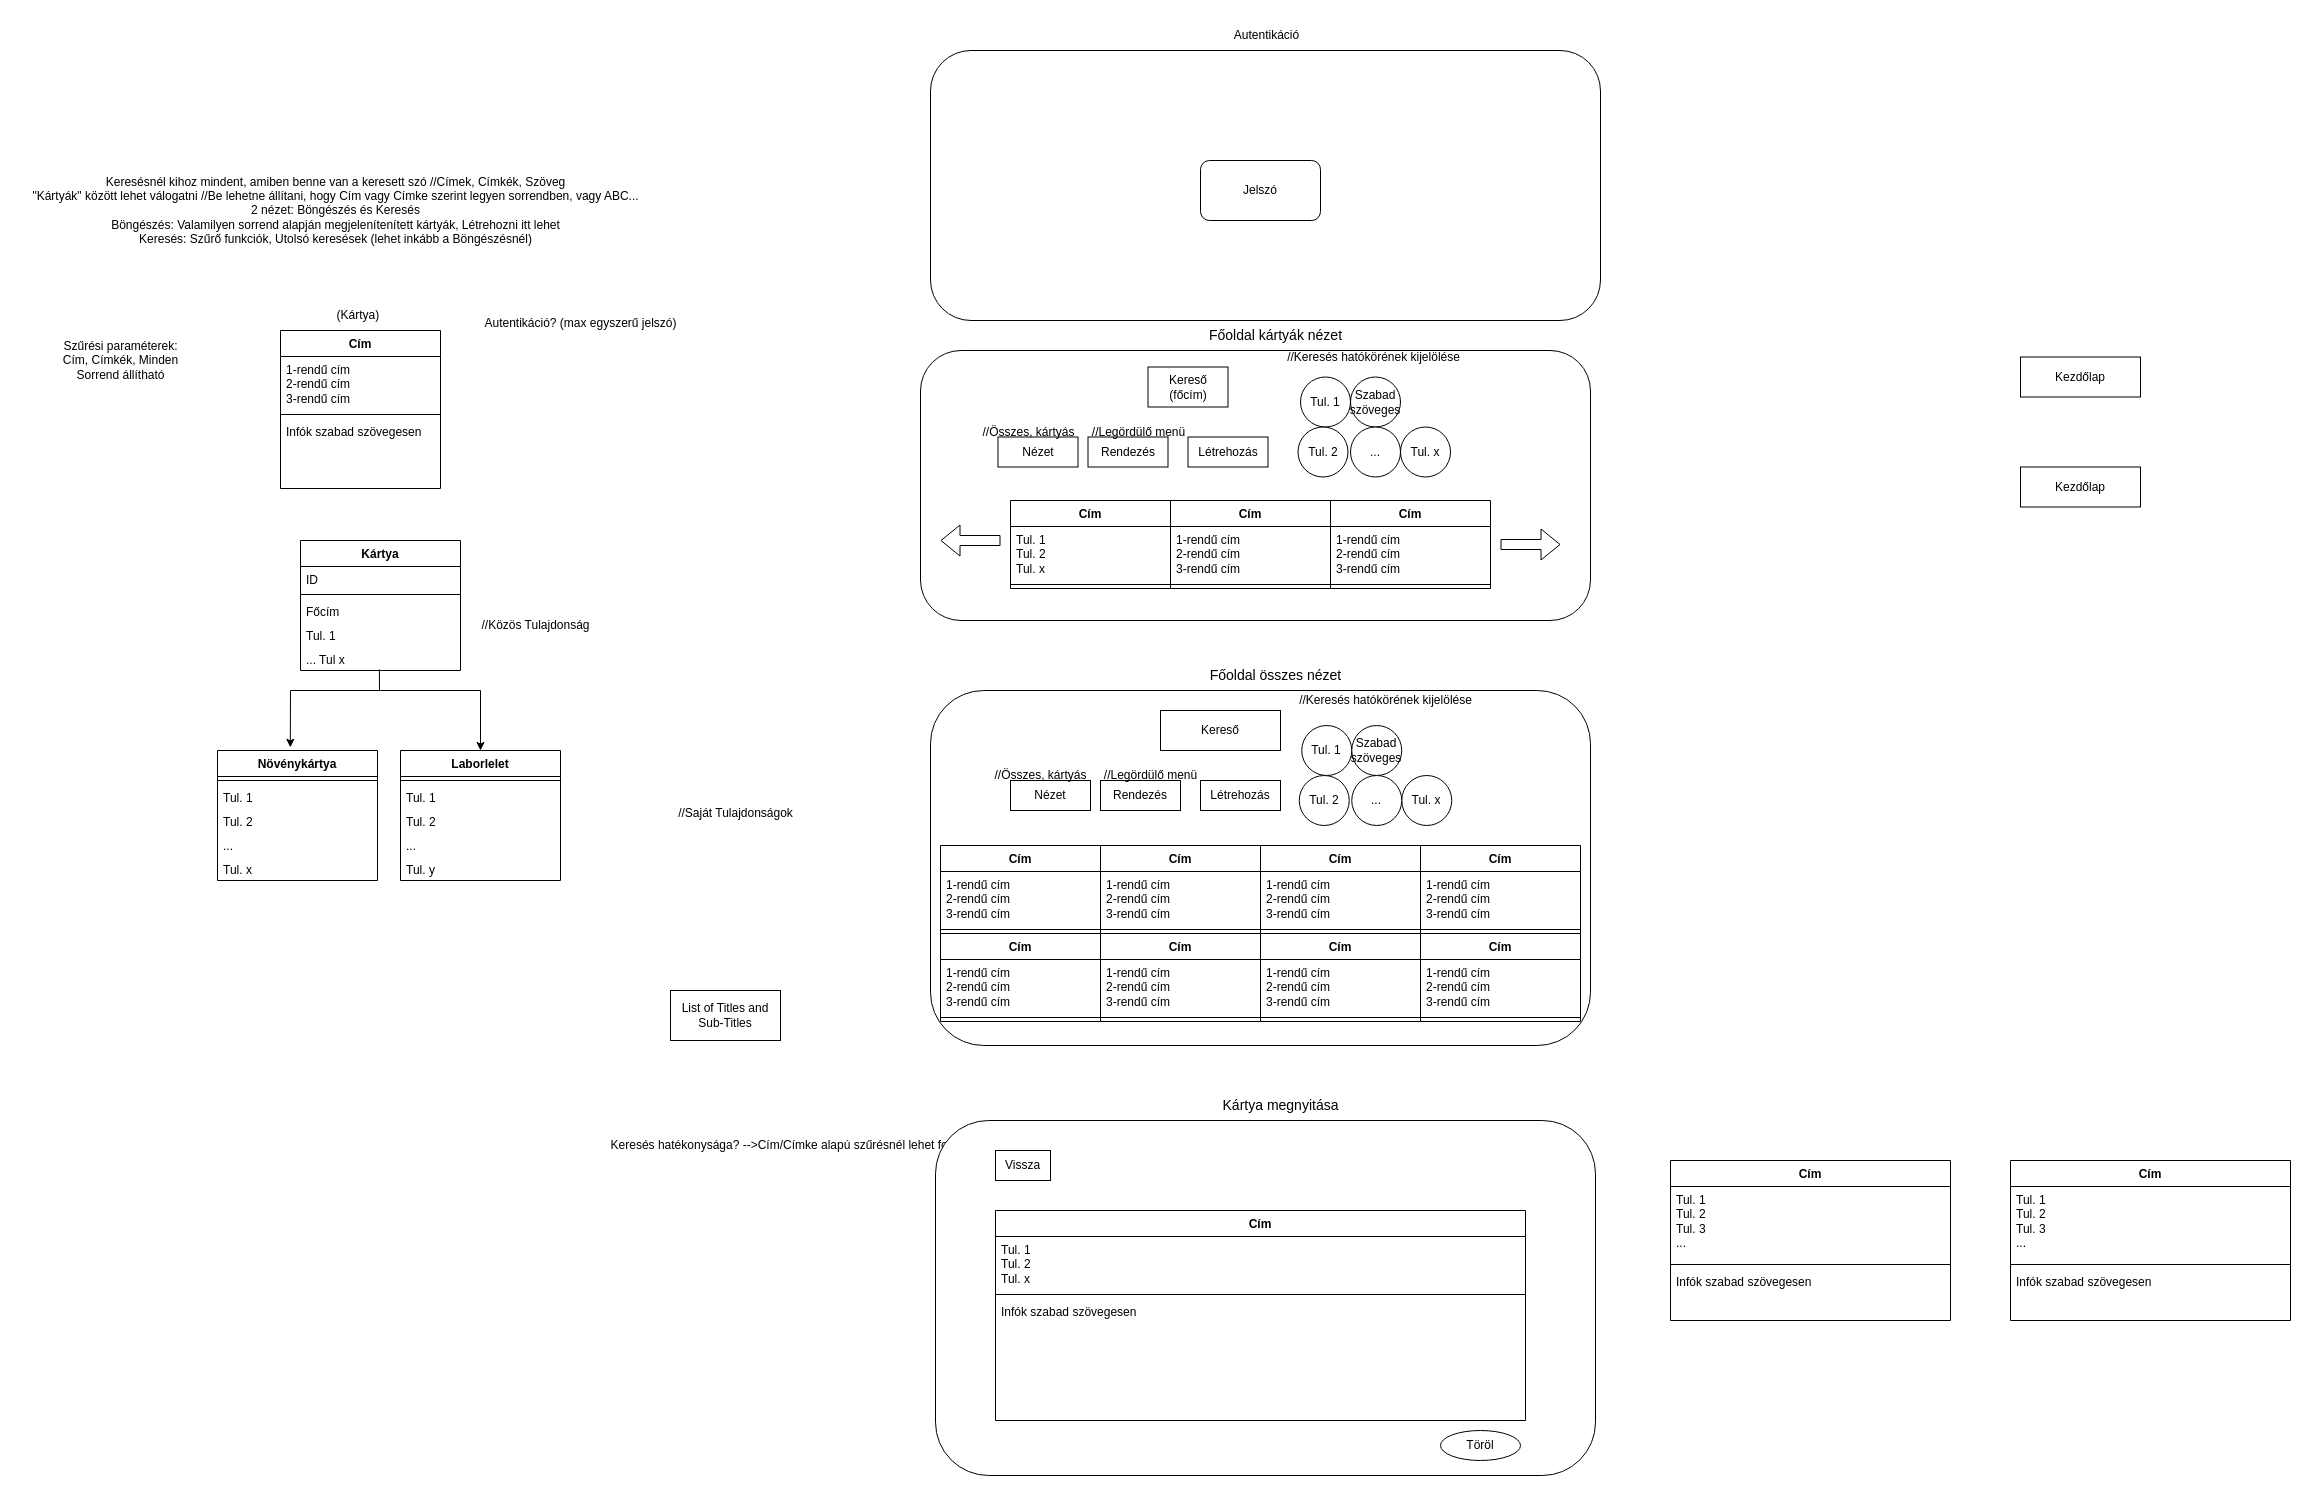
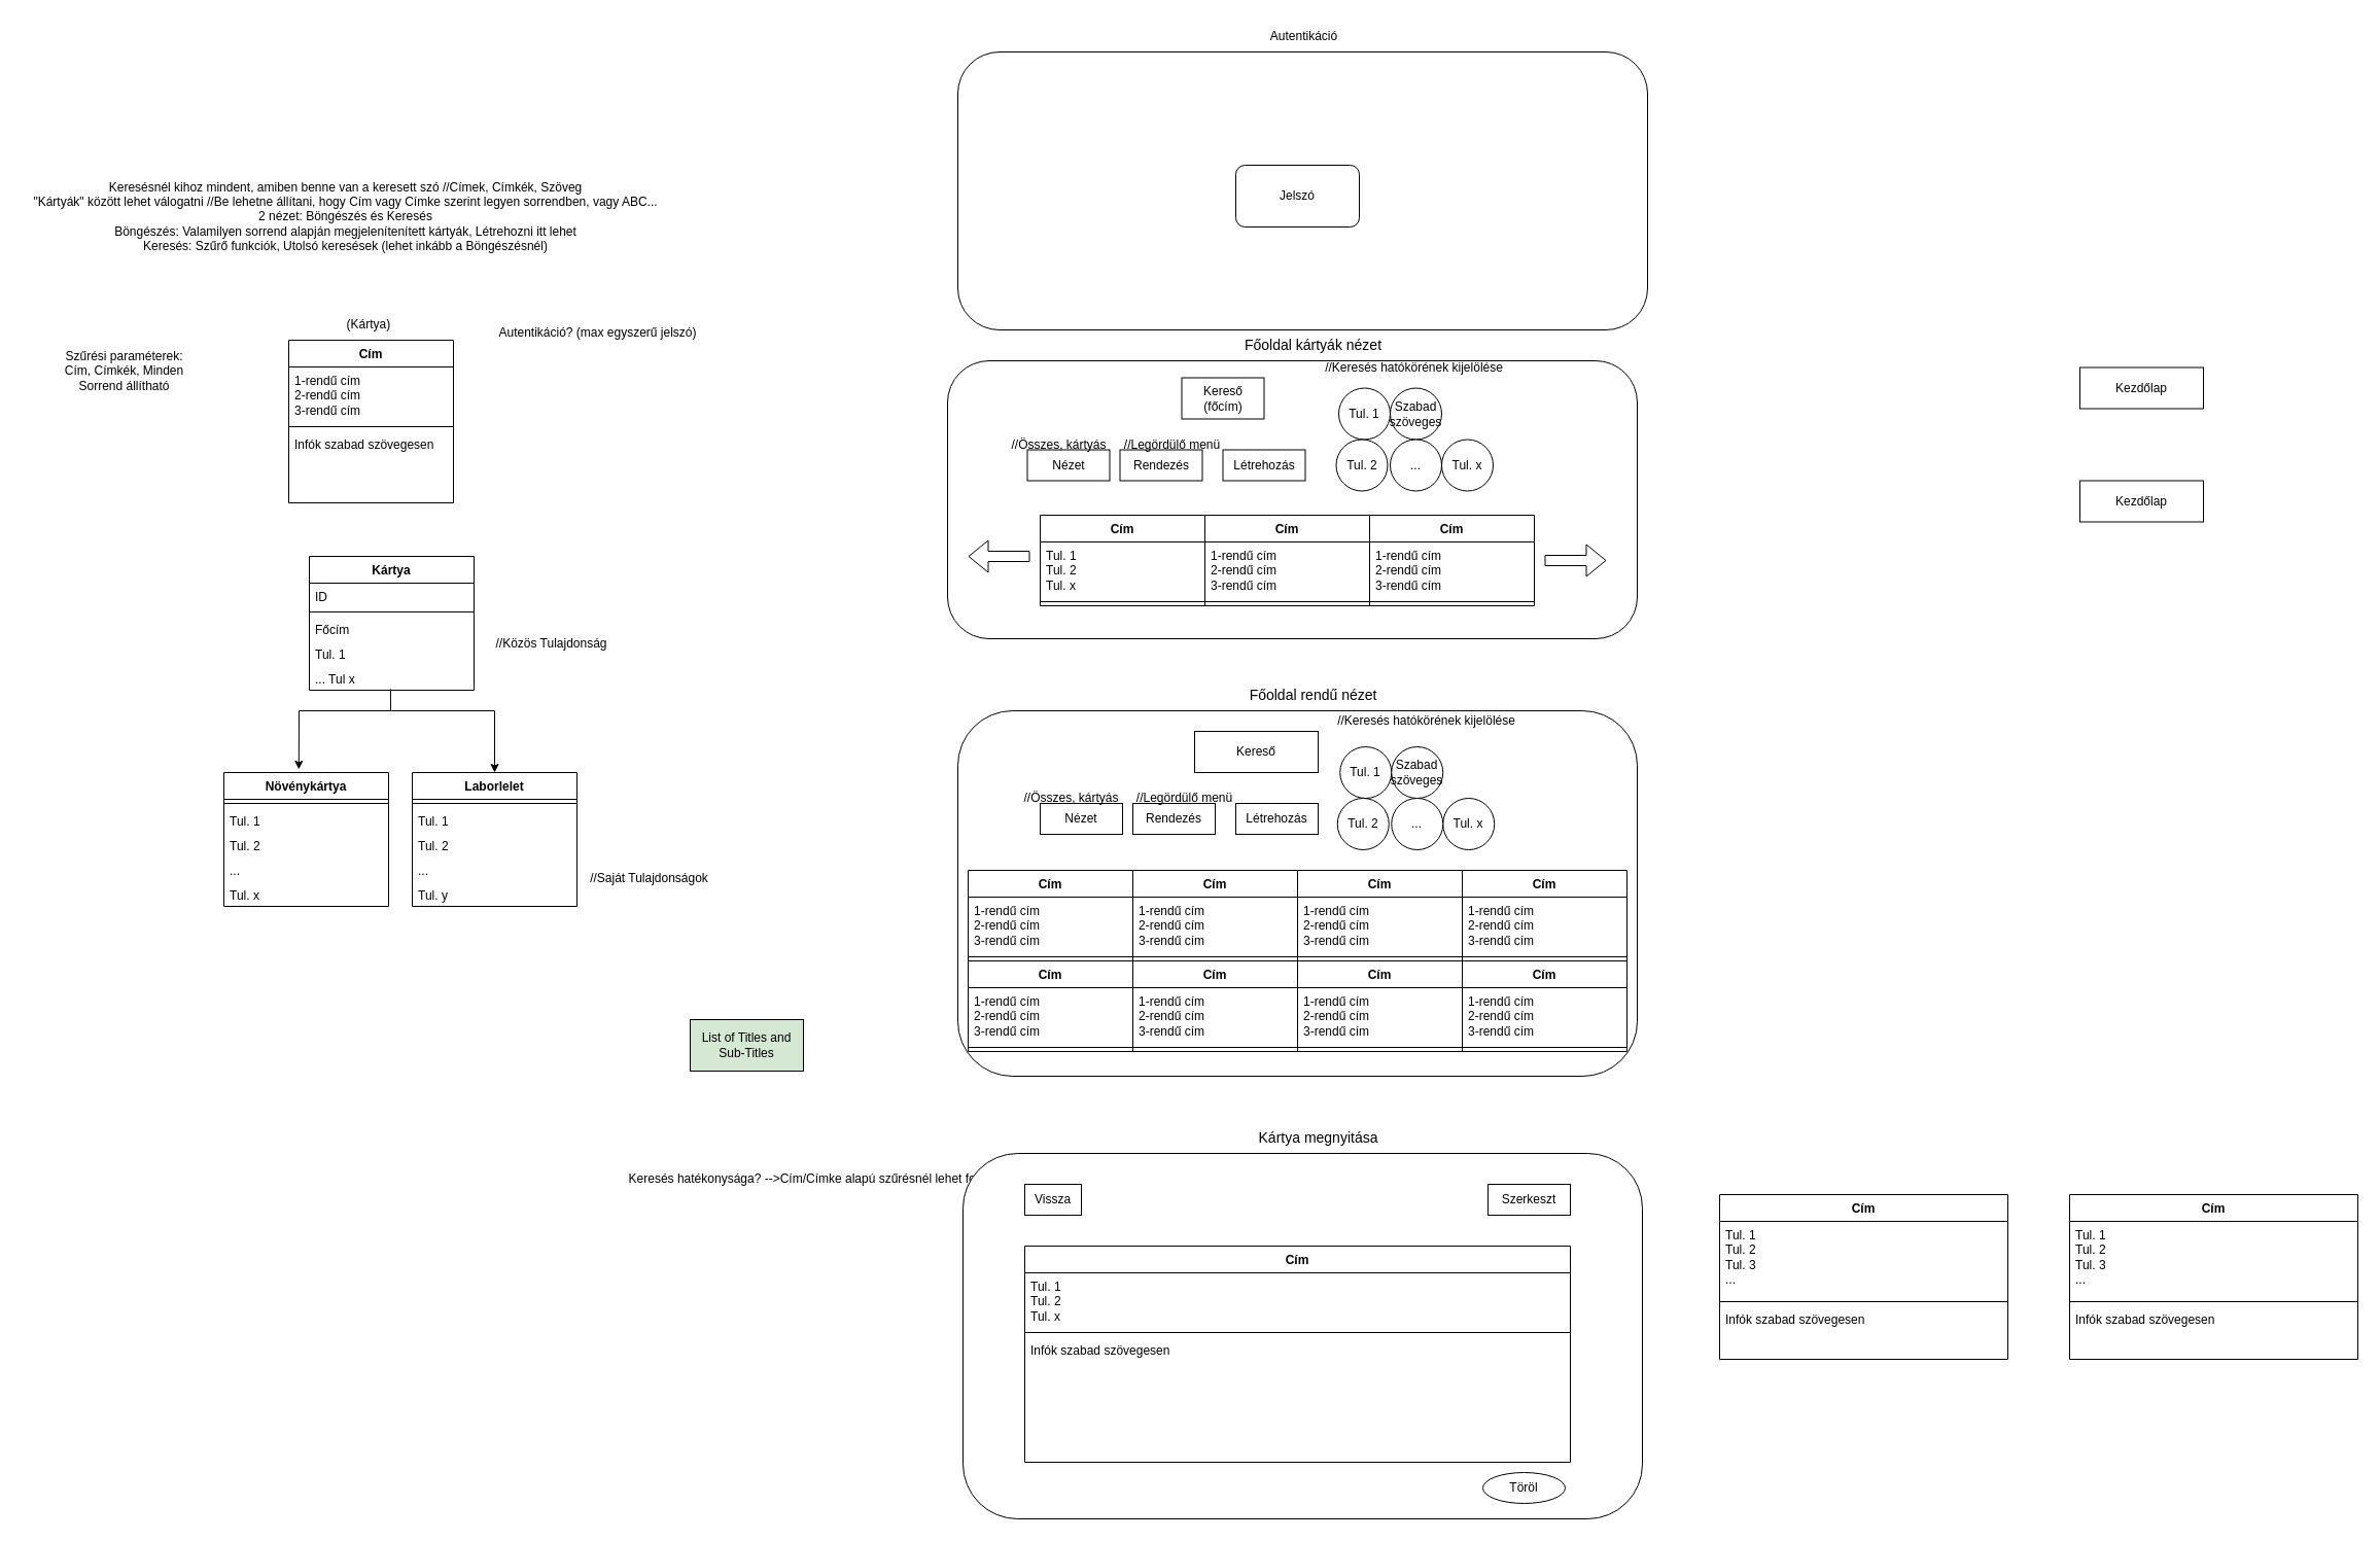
- <mxCell id="64" value="&lt;font style=&quot;font-size: 14px;&quot;&gt;Főoldal összes nézet&lt;/font&gt;" style="text;html=1;align=center;verticalAlign=middle;resizable=0;points=[];autosize=1;strokeColor=none;fillColor=none;" parent="1" vertex="1"><mxGeometry x="1195" y="660" width="160" height="30" as="geometry" /></mxCell>
+ <mxCell id="64" value="&lt;font style=&quot;font-size: 14px;&quot;&gt;Főoldal rendű nézet&lt;/font&gt;" style="text;html=1;align=center;verticalAlign=middle;resizable=0;points=[];autosize=1;strokeColor=none;fillColor=none;" parent="1" vertex="1"><mxGeometry x="1195" y="660" width="160" height="30" as="geometry" /></mxCell>
- <mxCell id="119" value="//Saját Tulajdonságok" style="text;html=1;align=center;verticalAlign=middle;resizable=0;points=[];autosize=1;strokeColor=none;fillColor=none;" vertex="1" parent="1"><mxGeometry x="665" y="798" width="140" height="30" as="geometry" /></mxCell>
+ <mxCell id="119" value="//Saját Tulajdonságok" style="text;html=1;align=center;verticalAlign=middle;resizable=0;points=[];autosize=1;strokeColor=none;fillColor=none;" vertex="1" parent="1"><mxGeometry x="560" y="838" width="140" height="30" as="geometry" /></mxCell>
- <mxCell id="15" value="List of Titles and Sub-Titles" style="html=1;whiteSpace=wrap;" parent="1" vertex="1"><mxGeometry x="670" y="990" width="110" height="50" as="geometry" /></mxCell>
+ <mxCell id="15" value="List of Titles and Sub-Titles" style="html=1;whiteSpace=wrap;fillColor=#d5e8d4;" parent="1" vertex="1"><mxGeometry x="670" y="990" width="110" height="50" as="geometry" /></mxCell>
+ <mxCell id="91" value="Szerkeszt" style="rounded=0;whiteSpace=wrap;html=1;" parent="1" vertex="1"><mxGeometry x="1445" y="1150" width="80" height="30" as="geometry" /></mxCell>
